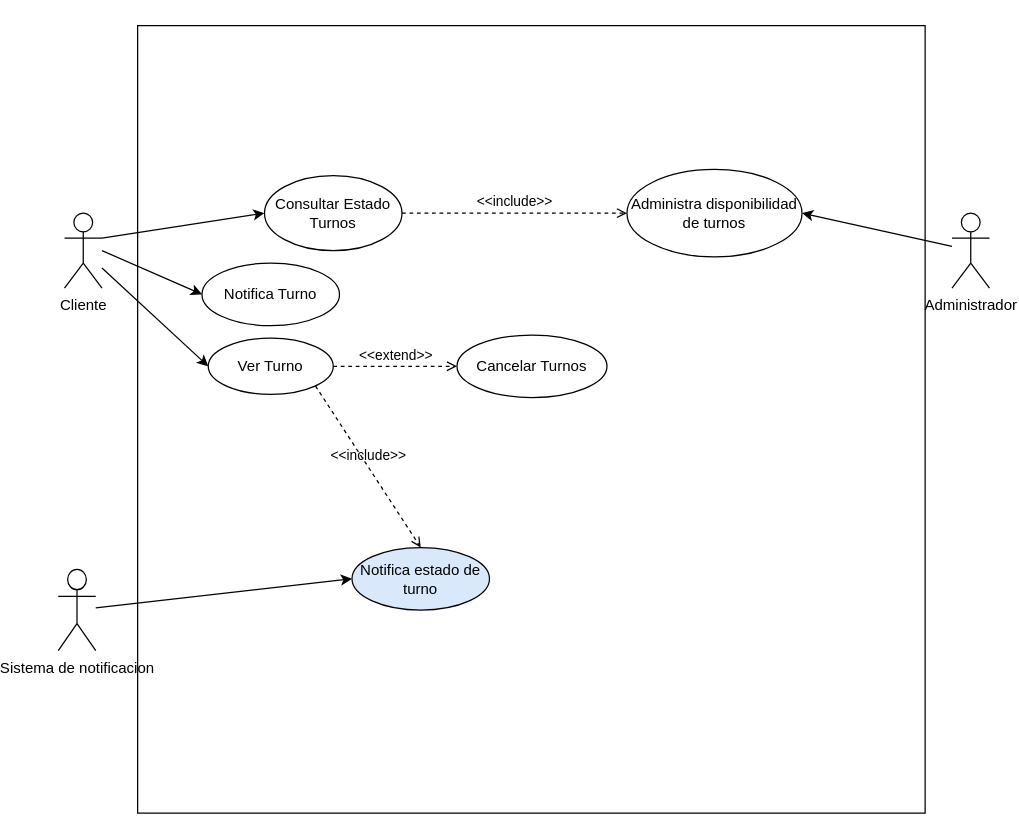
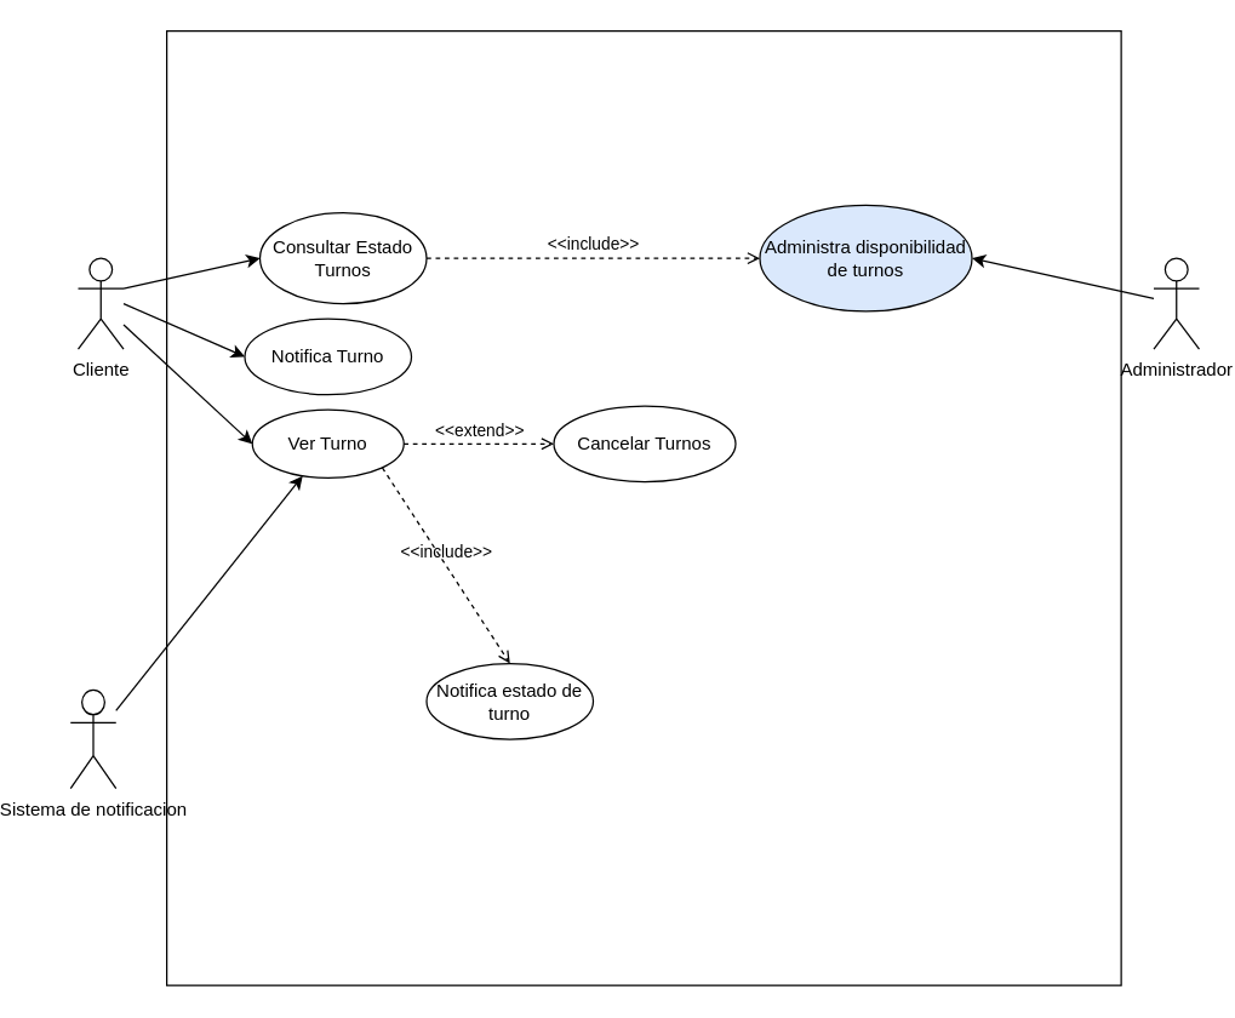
- <mxCell id="13" value="Consultar Estado Turnos" style="ellipse;whiteSpace=wrap;html=1;" vertex="1" parent="1"><mxGeometry x="185" y="140" width="110" height="60" as="geometry" /></mxCell>
+ <mxCell id="13" value="Consultar Estado Turnos" style="ellipse;whiteSpace=wrap;html=1;" vertex="1" parent="1"><mxGeometry x="145" y="140" width="110" height="60" as="geometry" /></mxCell>
- <mxCell id="14" value="Administra disponibilidad de turnos" style="ellipse;whiteSpace=wrap;html=1;" vertex="1" parent="1"><mxGeometry x="475" y="135" width="140" height="70" as="geometry" /></mxCell>
+ <mxCell id="14" value="Administra disponibilidad de turnos" style="ellipse;whiteSpace=wrap;html=1;fillColor=#dae8fc;" vertex="1" parent="1"><mxGeometry x="475" y="135" width="140" height="70" as="geometry" /></mxCell>
- <mxCell id="17" value="Notifica estado de turno" style="ellipse;whiteSpace=wrap;html=1;fillColor=#dae8fc;" vertex="1" parent="1"><mxGeometry x="255" y="437.5" width="110" height="50" as="geometry" /></mxCell>
+ <mxCell id="17" value="Notifica estado de turno" style="ellipse;whiteSpace=wrap;html=1;" vertex="1" parent="1"><mxGeometry x="255" y="437.5" width="110" height="50" as="geometry" /></mxCell>
- <mxCell id="18" value="" style="endArrow=classic;html=1;rounded=0;entryX=0;entryY=0.5;entryDx=0;entryDy=0;" edge="1" parent="1" source="5" target="17"><mxGeometry width="50" height="50" relative="1" as="geometry"><mxPoint x="229" y="495" as="sourcePoint" /><mxPoint x="109" y="468" as="targetPoint" /></mxGeometry></mxCell>
+ <mxCell id="18" value="" style="endArrow=classic;html=1;rounded=0;" edge="1" parent="1" source="5" target="7"><mxGeometry width="50" height="50" relative="1" as="geometry"><mxPoint x="229" y="495" as="sourcePoint" /><mxPoint x="109" y="468" as="targetPoint" /></mxGeometry></mxCell>
